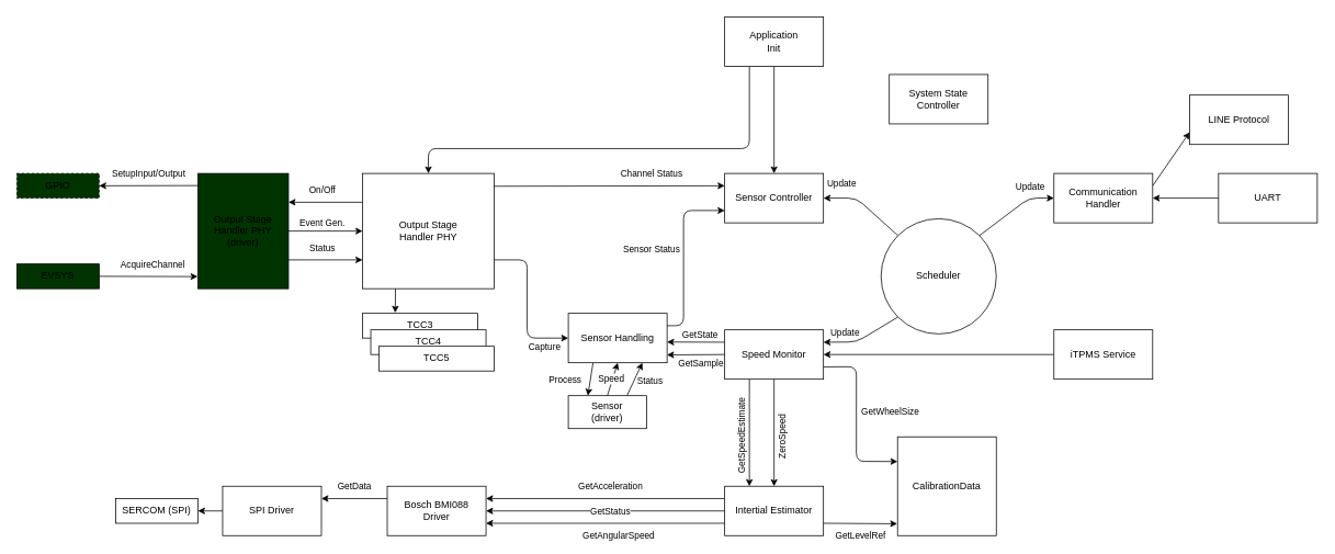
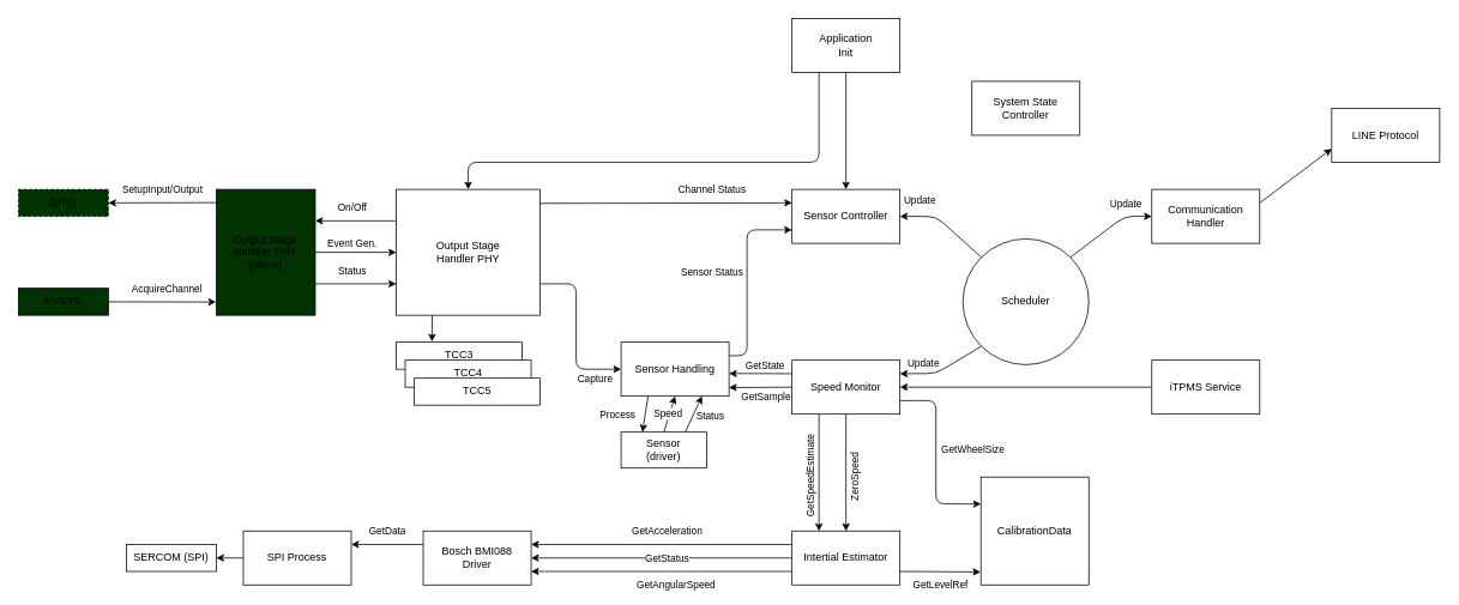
- <mxCell id="79" value="LINE Protocol" style="rounded=0;whiteSpace=wrap;html=1;" parent="1" vertex="1"><mxGeometry x="1445" y="115" width="120" height="60" as="geometry" /></mxCell>
+ <mxCell id="79" value="LINE Protocol" style="rounded=0;whiteSpace=wrap;html=1;" parent="1" vertex="1"><mxGeometry x="1480" y="120" width="120" height="60" as="geometry" /></mxCell>
- <mxCell id="77" style="edgeStyle=none;html=1;exitX=0;exitY=0.5;exitDx=0;exitDy=0;entryX=1;entryY=0.5;entryDx=0;entryDy=0;" parent="1" source="78" target="70" edge="1"><mxGeometry relative="1" as="geometry" /></mxCell>
- <mxCell id="78" value="UART" style="rounded=0;whiteSpace=wrap;html=1;" parent="1" vertex="1"><mxGeometry x="1480" y="210.2" width="120" height="60" as="geometry" /></mxCell>
- <mxCell id="55" value="SPI Driver" style="rounded=0;whiteSpace=wrap;html=1;" parent="1" vertex="1"><mxGeometry x="270" y="590.2" width="120" height="60" as="geometry" /></mxCell>
+ <mxCell id="55" value="SPI Process" style="rounded=0;whiteSpace=wrap;html=1;" parent="1" vertex="1"><mxGeometry x="270" y="590.2" width="120" height="60" as="geometry" /></mxCell>
